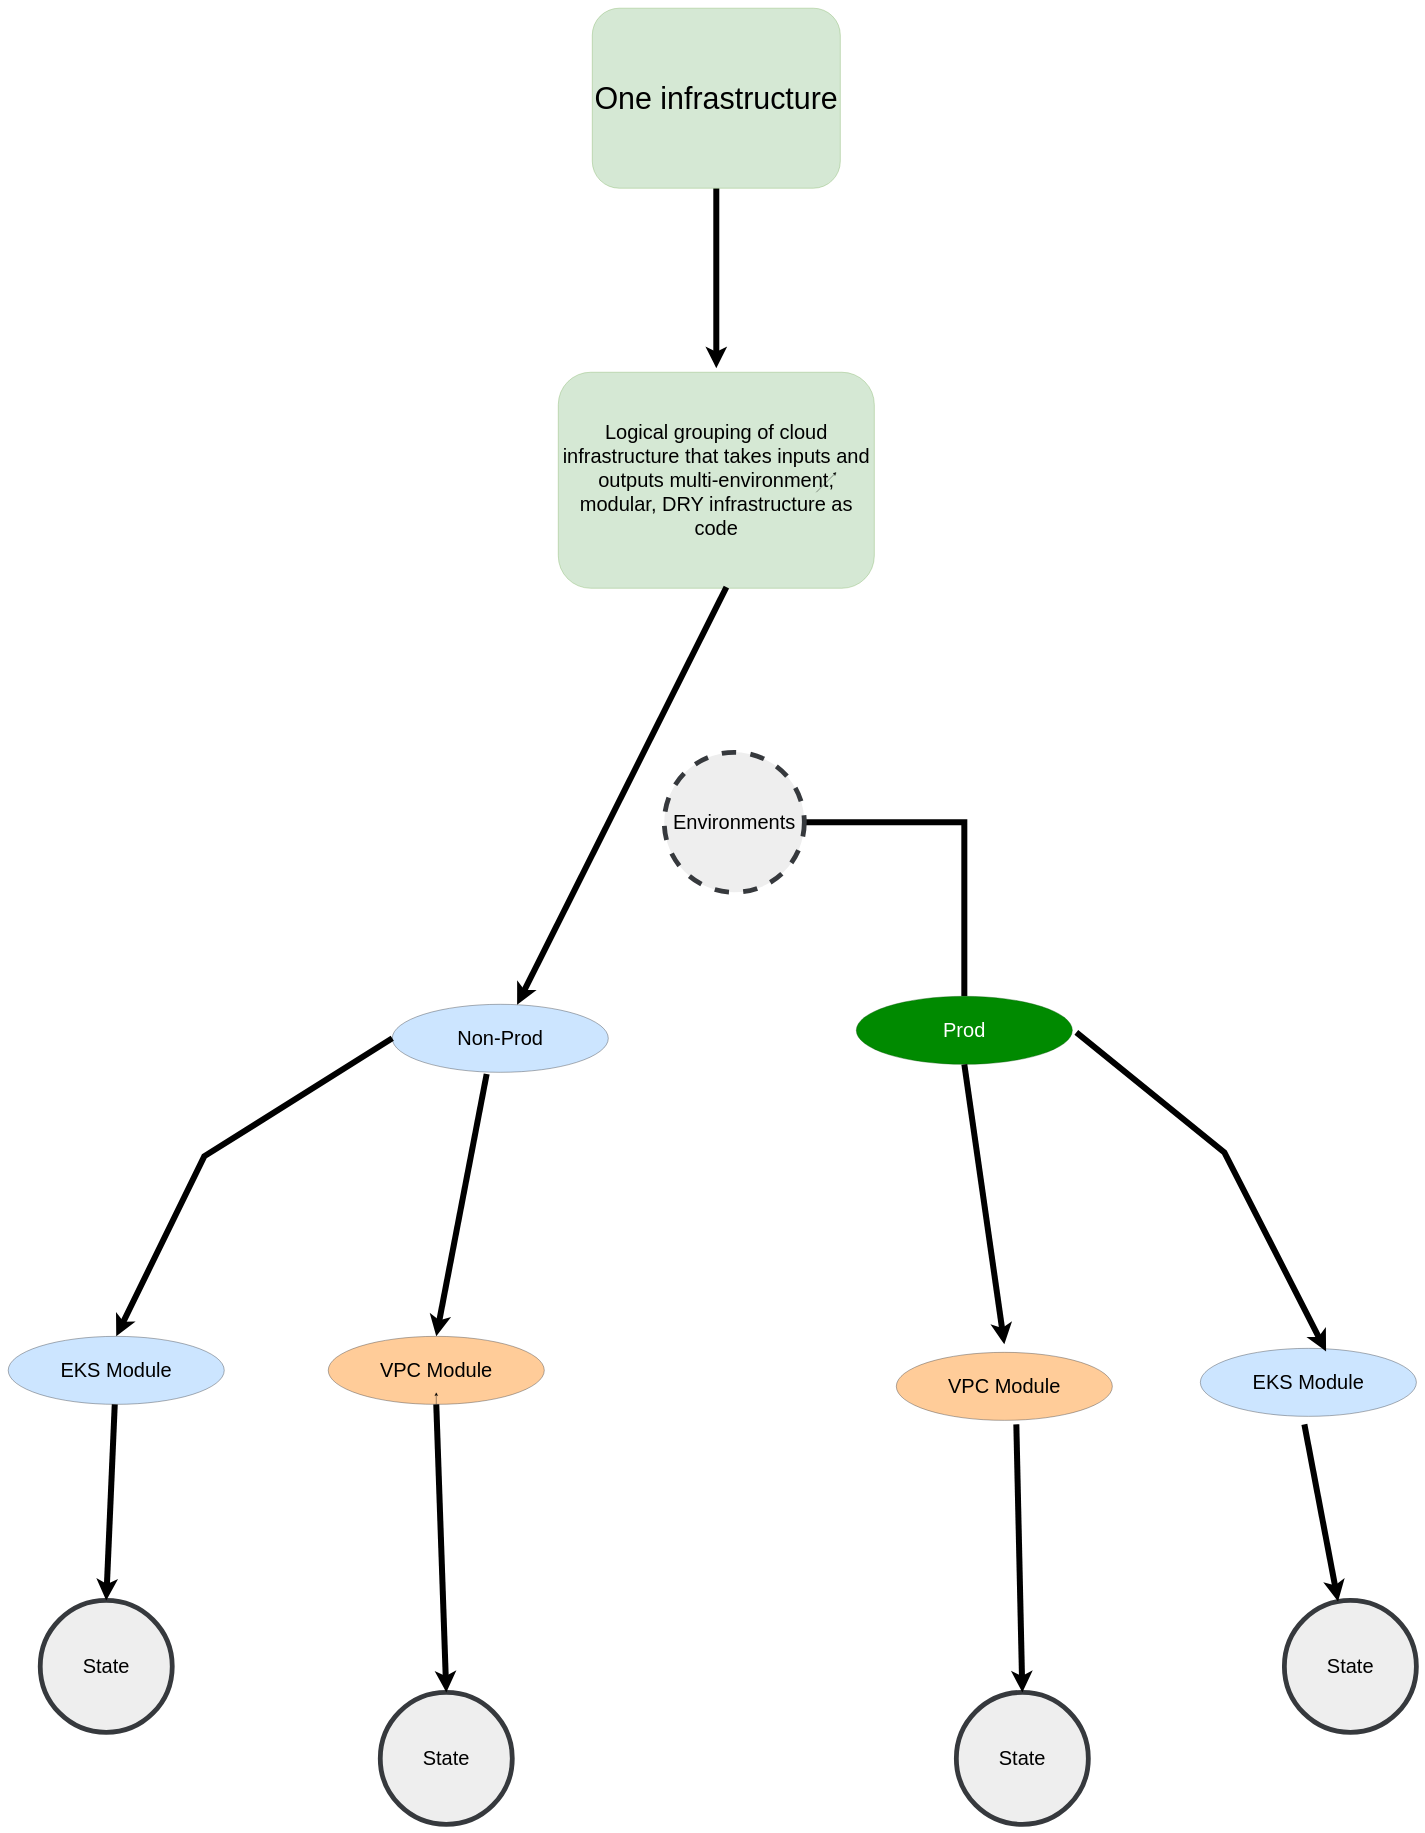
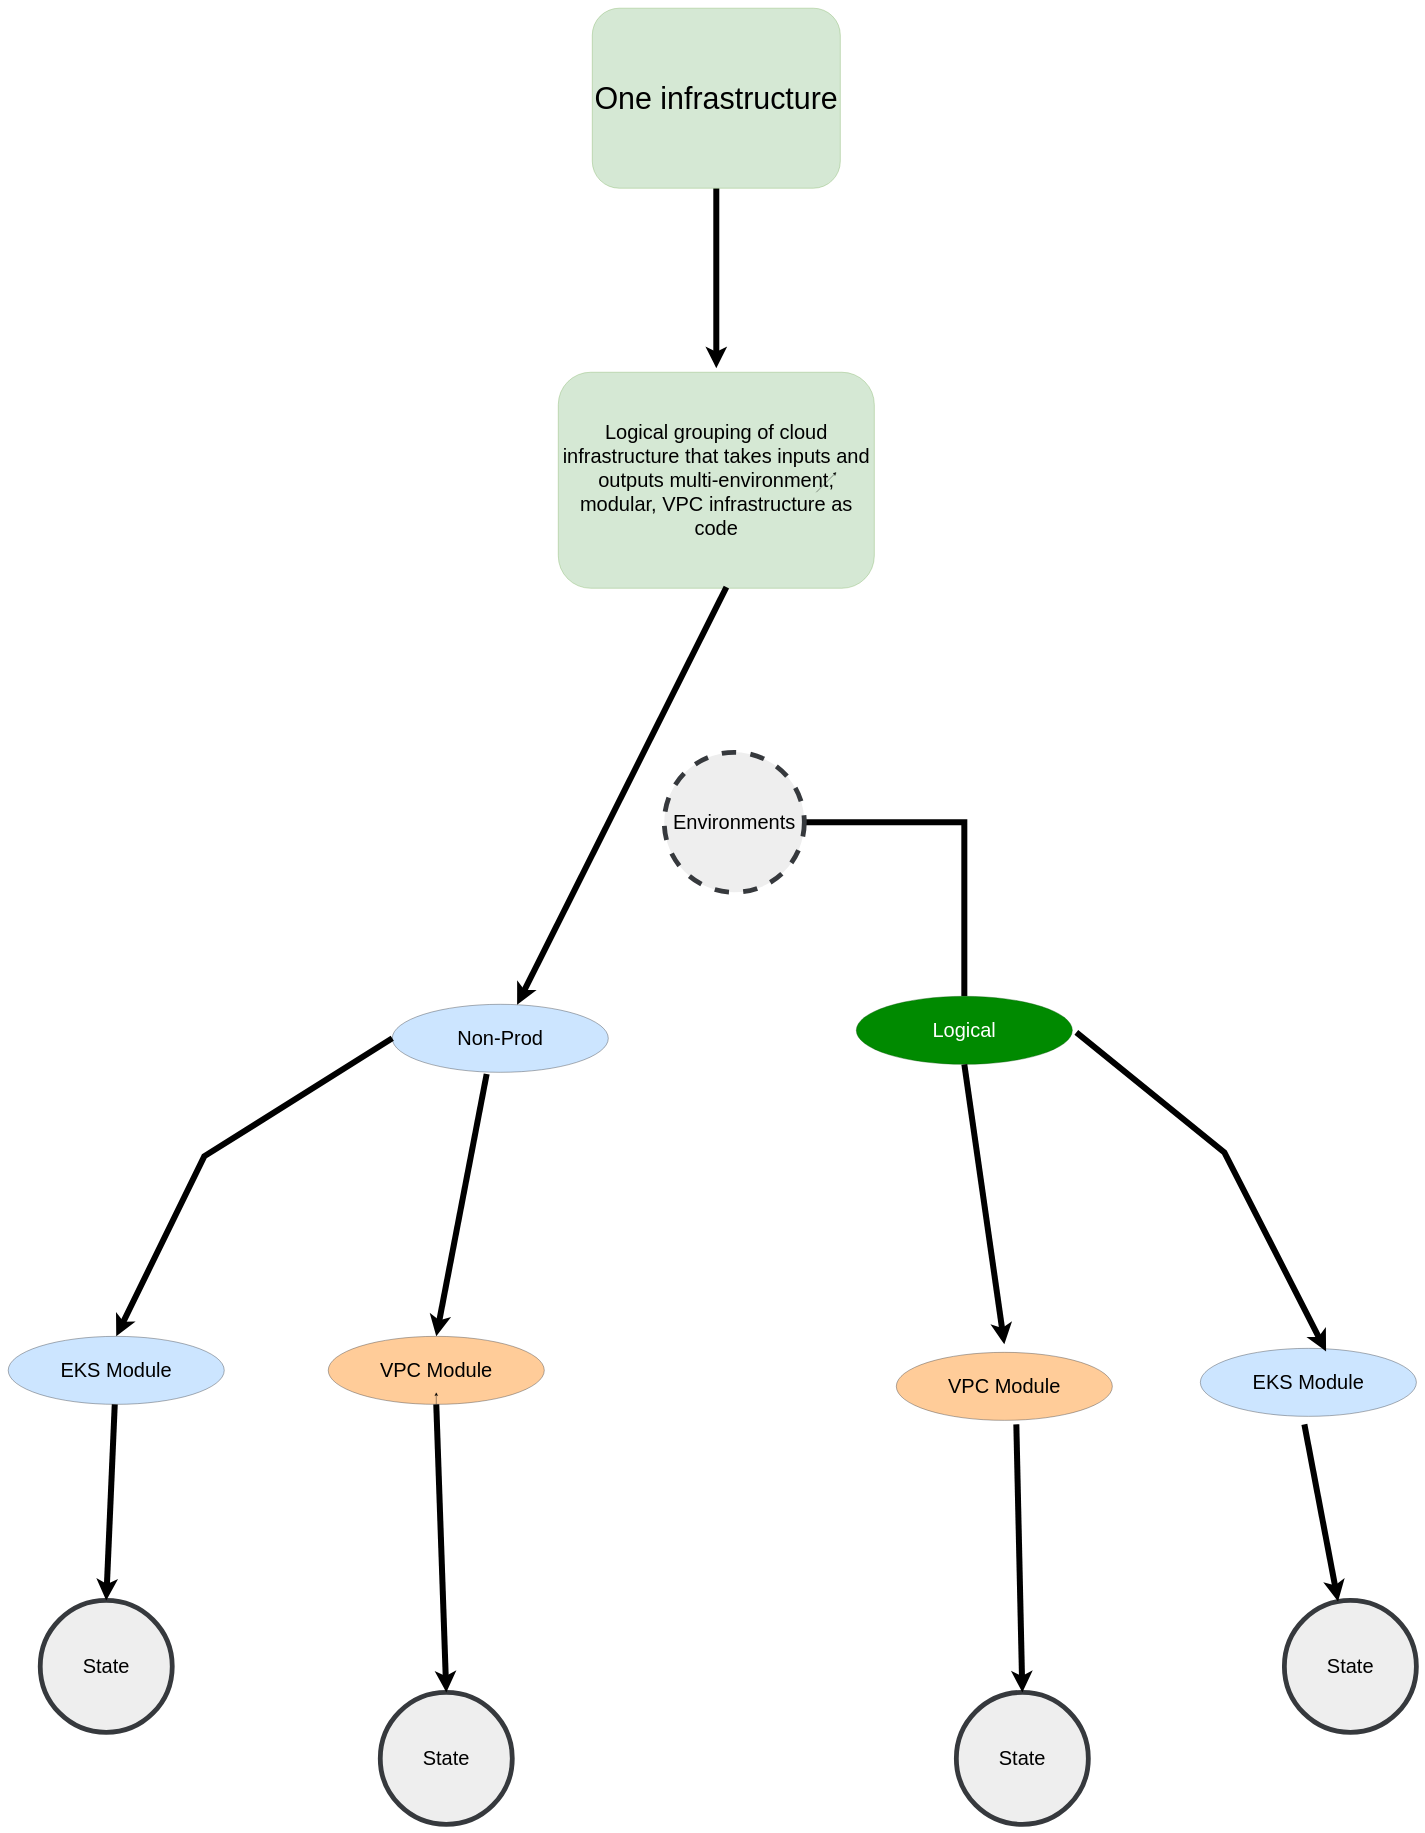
- <mxCell id="23" value="&lt;font style=&quot;font-size: 50px;&quot;&gt;Logical grouping of cloud infrastructure that takes inputs and outputs multi-environment, modular, DRY infrastructure as code&lt;br&gt;&lt;/font&gt;" style="shape=ext;rounded=1;html=1;whiteSpace=wrap;fillColor=#d5e8d4;strokeColor=#82b366;" parent="1" vertex="1"><mxGeometry x="1395" y="930" width="790" height="540" as="geometry" /></mxCell>
+ <mxCell id="23" value="&lt;font style=&quot;font-size: 50px;&quot;&gt;Logical grouping of cloud infrastructure that takes inputs and outputs multi-environment, modular, VPC infrastructure as code&lt;br&gt;&lt;/font&gt;" style="shape=ext;rounded=1;html=1;whiteSpace=wrap;fillColor=#d5e8d4;strokeColor=#82b366;" parent="1" vertex="1"><mxGeometry x="1395" y="930" width="790" height="540" as="geometry" /></mxCell>
- <mxCell id="7" value="&lt;font style=&quot;font-size: 50px;&quot;&gt;Prod&lt;/font&gt;" style="ellipse;whiteSpace=wrap;html=1;fillColor=#008a00;fontColor=#ffffff;strokeColor=#005700;" parent="1" vertex="1"><mxGeometry x="2140" y="2490" width="540" height="170" as="geometry" /></mxCell>
+ <mxCell id="7" value="&lt;font style=&quot;font-size: 50px;&quot;&gt;Logical&lt;/font&gt;" style="ellipse;whiteSpace=wrap;html=1;fillColor=#008a00;fontColor=#ffffff;strokeColor=#005700;" parent="1" vertex="1"><mxGeometry x="2140" y="2490" width="540" height="170" as="geometry" /></mxCell>
